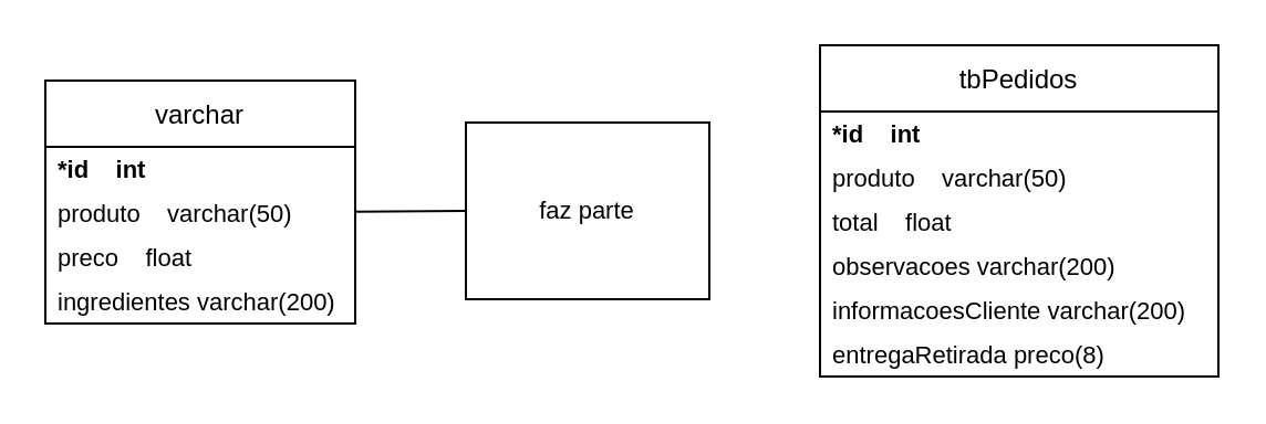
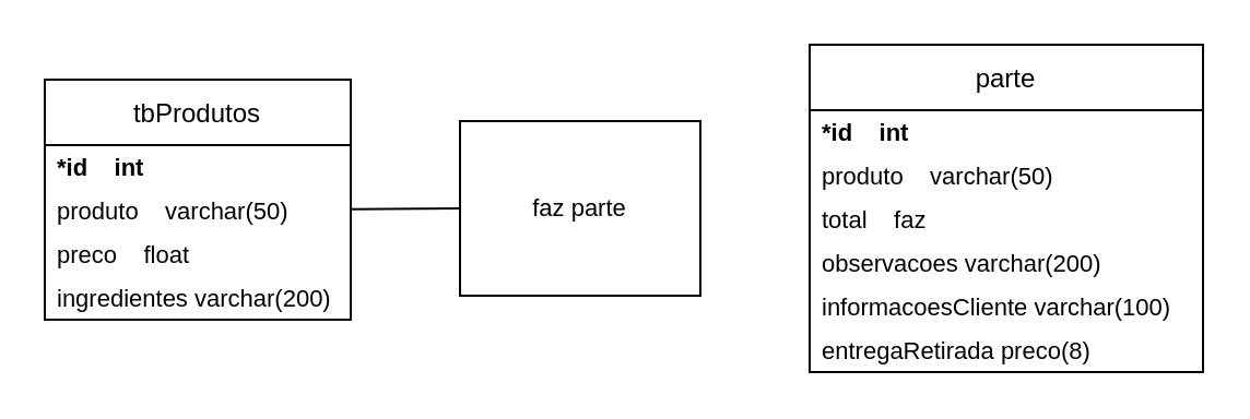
- <mxCell id="7" value="tbPedidos" style="swimlane;fontStyle=0;childLayout=stackLayout;horizontal=1;startSize=30;horizontalStack=0;resizeParent=1;resizeParentMax=0;resizeLast=0;collapsible=1;marginBottom=0;" vertex="1" parent="1"><mxGeometry x="370" y="20" width="180" height="150" as="geometry"><mxRectangle x="240" y="30" width="110" height="30" as="alternateBounds" /></mxGeometry></mxCell>
+ <mxCell id="7" value="parte" style="swimlane;fontStyle=0;childLayout=stackLayout;horizontal=1;startSize=30;horizontalStack=0;resizeParent=1;resizeParentMax=0;resizeLast=0;collapsible=1;marginBottom=0;" vertex="1" parent="1"><mxGeometry x="370" y="20" width="180" height="150" as="geometry"><mxRectangle x="240" y="30" width="110" height="30" as="alternateBounds" /></mxGeometry></mxCell>
- <mxCell id="2" value="varchar" style="swimlane;fontStyle=0;childLayout=stackLayout;horizontal=1;startSize=30;horizontalStack=0;resizeParent=1;resizeParentMax=0;resizeLast=0;collapsible=1;marginBottom=0;" vertex="1" parent="1"><mxGeometry x="20" y="36" width="140" height="110" as="geometry"><mxRectangle x="240" y="30" width="110" height="30" as="alternateBounds" /></mxGeometry></mxCell>
+ <mxCell id="2" value="tbProdutos" style="swimlane;fontStyle=0;childLayout=stackLayout;horizontal=1;startSize=30;horizontalStack=0;resizeParent=1;resizeParentMax=0;resizeLast=0;collapsible=1;marginBottom=0;" vertex="1" parent="1"><mxGeometry x="20" y="36" width="140" height="110" as="geometry"><mxRectangle x="240" y="30" width="110" height="30" as="alternateBounds" /></mxGeometry></mxCell>
- <mxCell id="10" value="total    float" style="text;strokeColor=none;fillColor=none;align=left;verticalAlign=middle;spacingLeft=4;spacingRight=4;overflow=hidden;points=[[0,0.5],[1,0.5]];portConstraint=eastwest;rotatable=0;fontSize=11;" vertex="1" parent="7"><mxGeometry y="70" width="180" height="20" as="geometry" /></mxCell>
+ <mxCell id="10" value="total    faz" style="text;strokeColor=none;fillColor=none;align=left;verticalAlign=middle;spacingLeft=4;spacingRight=4;overflow=hidden;points=[[0,0.5],[1,0.5]];portConstraint=eastwest;rotatable=0;fontSize=11;" vertex="1" parent="7"><mxGeometry y="70" width="180" height="20" as="geometry" /></mxCell>
- <mxCell id="12" value="informacoesCliente varchar(200)" style="text;strokeColor=none;fillColor=none;align=left;verticalAlign=middle;spacingLeft=4;spacingRight=4;overflow=hidden;points=[[0,0.5],[1,0.5]];portConstraint=eastwest;rotatable=0;fontSize=11;" vertex="1" parent="7"><mxGeometry y="110" width="180" height="20" as="geometry" /></mxCell>
+ <mxCell id="12" value="informacoesCliente varchar(100)" style="text;strokeColor=none;fillColor=none;align=left;verticalAlign=middle;spacingLeft=4;spacingRight=4;overflow=hidden;points=[[0,0.5],[1,0.5]];portConstraint=eastwest;rotatable=0;fontSize=11;" vertex="1" parent="7"><mxGeometry y="110" width="180" height="20" as="geometry" /></mxCell>
